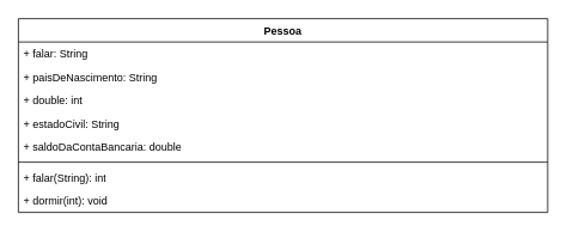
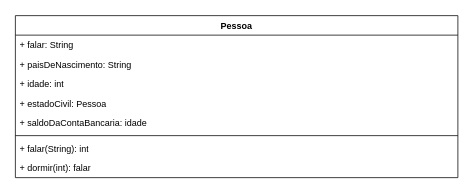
- <mxCell id="5" value="+ double: int" style="text;strokeColor=none;fillColor=none;align=left;verticalAlign=top;spacingLeft=4;spacingRight=4;overflow=hidden;rotatable=0;points=[[0,0.5],[1,0.5]];portConstraint=eastwest;whiteSpace=wrap;html=1;" vertex="1" parent="2"><mxGeometry y="78" width="590" height="26" as="geometry" /></mxCell>
+ <mxCell id="5" value="+ idade: int" style="text;strokeColor=none;fillColor=none;align=left;verticalAlign=top;spacingLeft=4;spacingRight=4;overflow=hidden;rotatable=0;points=[[0,0.5],[1,0.5]];portConstraint=eastwest;whiteSpace=wrap;html=1;" vertex="1" parent="2"><mxGeometry y="78" width="590" height="26" as="geometry" /></mxCell>
- <mxCell id="6" value="+ estadoCivil: String" style="text;strokeColor=none;fillColor=none;align=left;verticalAlign=top;spacingLeft=4;spacingRight=4;overflow=hidden;rotatable=0;points=[[0,0.5],[1,0.5]];portConstraint=eastwest;whiteSpace=wrap;html=1;" vertex="1" parent="2"><mxGeometry y="104" width="590" height="26" as="geometry" /></mxCell>
+ <mxCell id="6" value="+ estadoCivil: Pessoa" style="text;strokeColor=none;fillColor=none;align=left;verticalAlign=top;spacingLeft=4;spacingRight=4;overflow=hidden;rotatable=0;points=[[0,0.5],[1,0.5]];portConstraint=eastwest;whiteSpace=wrap;html=1;" vertex="1" parent="2"><mxGeometry y="104" width="590" height="26" as="geometry" /></mxCell>
- <mxCell id="7" value="+ saldoDaContaBancaria: double" style="text;strokeColor=none;fillColor=none;align=left;verticalAlign=top;spacingLeft=4;spacingRight=4;overflow=hidden;rotatable=0;points=[[0,0.5],[1,0.5]];portConstraint=eastwest;whiteSpace=wrap;html=1;" vertex="1" parent="2"><mxGeometry y="130" width="590" height="26" as="geometry" /></mxCell>
+ <mxCell id="7" value="+ saldoDaContaBancaria: idade" style="text;strokeColor=none;fillColor=none;align=left;verticalAlign=top;spacingLeft=4;spacingRight=4;overflow=hidden;rotatable=0;points=[[0,0.5],[1,0.5]];portConstraint=eastwest;whiteSpace=wrap;html=1;" vertex="1" parent="2"><mxGeometry y="130" width="590" height="26" as="geometry" /></mxCell>
- <mxCell id="10" value="+ dormir(int): void" style="text;strokeColor=none;fillColor=none;align=left;verticalAlign=top;spacingLeft=4;spacingRight=4;overflow=hidden;rotatable=0;points=[[0,0.5],[1,0.5]];portConstraint=eastwest;whiteSpace=wrap;html=1;" vertex="1" parent="2"><mxGeometry y="190" width="590" height="26" as="geometry" /></mxCell>
+ <mxCell id="10" value="+ dormir(int): falar" style="text;strokeColor=none;fillColor=none;align=left;verticalAlign=top;spacingLeft=4;spacingRight=4;overflow=hidden;rotatable=0;points=[[0,0.5],[1,0.5]];portConstraint=eastwest;whiteSpace=wrap;html=1;" vertex="1" parent="2"><mxGeometry y="190" width="590" height="26" as="geometry" /></mxCell>
